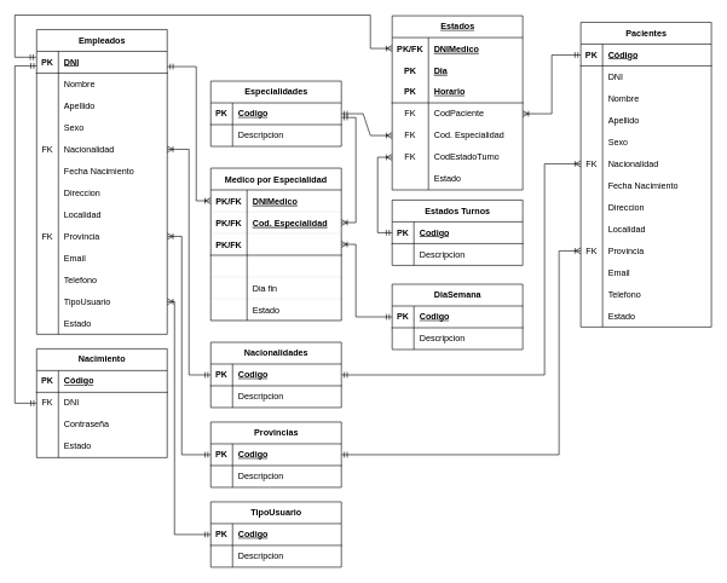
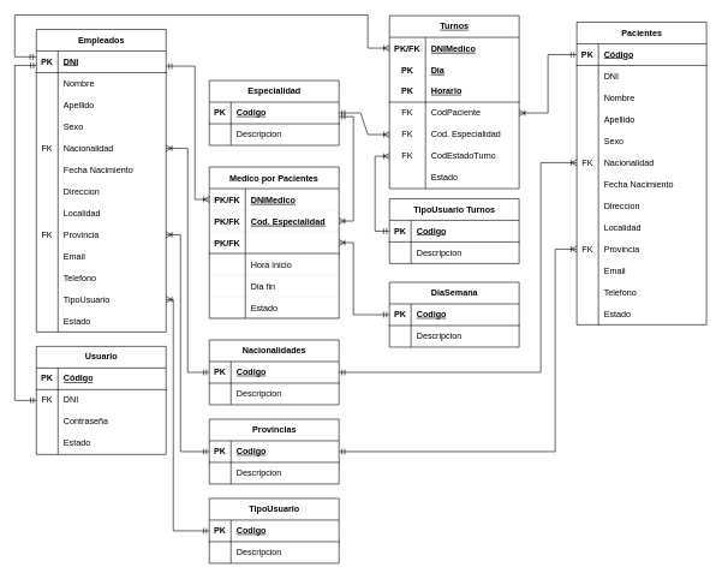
- <mxCell id="56" value="Estados" style="shape=table;startSize=30;container=1;collapsible=1;childLayout=tableLayout;fixedRows=1;rowLines=0;fontStyle=5;align=center;resizeLast=1;html=1;" parent="1" vertex="1"><mxGeometry x="540" y="21" width="180" height="240" as="geometry" /></mxCell>
+ <mxCell id="56" value="Turnos" style="shape=table;startSize=30;container=1;collapsible=1;childLayout=tableLayout;fixedRows=1;rowLines=0;fontStyle=5;align=center;resizeLast=1;html=1;" parent="1" vertex="1"><mxGeometry x="540" y="21" width="180" height="240" as="geometry" /></mxCell>
- <mxCell id="49" value="Especialidades" style="shape=table;startSize=30;container=1;collapsible=1;childLayout=tableLayout;fixedRows=1;rowLines=0;fontStyle=1;align=center;resizeLast=1;html=1;" parent="1" vertex="1"><mxGeometry x="290" y="111" width="180" height="90" as="geometry" /></mxCell>
+ <mxCell id="49" value="Especialidad" style="shape=table;startSize=30;container=1;collapsible=1;childLayout=tableLayout;fixedRows=1;rowLines=0;fontStyle=1;align=center;resizeLast=1;html=1;" parent="1" vertex="1"><mxGeometry x="290" y="111" width="180" height="90" as="geometry" /></mxCell>
- <mxCell id="161" value="Medico por Especialidad" style="shape=table;startSize=30;container=1;collapsible=1;childLayout=tableLayout;fixedRows=1;rowLines=0;fontStyle=1;align=center;resizeLast=1;" vertex="1" parent="1"><mxGeometry x="290" y="231" width="180.0" height="210" as="geometry" /></mxCell>
+ <mxCell id="161" value="Medico por Pacientes" style="shape=table;startSize=30;container=1;collapsible=1;childLayout=tableLayout;fixedRows=1;rowLines=0;fontStyle=1;align=center;resizeLast=1;" vertex="1" parent="1"><mxGeometry x="290" y="231" width="180.0" height="210" as="geometry" /></mxCell>
- <mxCell id="78" value="Estados Turnos" style="shape=table;startSize=30;container=1;collapsible=1;childLayout=tableLayout;fixedRows=1;rowLines=0;fontStyle=1;align=center;resizeLast=1;html=1;" parent="1" vertex="1"><mxGeometry x="540" y="275" width="180" height="90" as="geometry" /></mxCell>
+ <mxCell id="78" value="TipoUsuario Turnos" style="shape=table;startSize=30;container=1;collapsible=1;childLayout=tableLayout;fixedRows=1;rowLines=0;fontStyle=1;align=center;resizeLast=1;html=1;" parent="1" vertex="1"><mxGeometry x="540" y="275" width="180" height="90" as="geometry" /></mxCell>
+ <mxCell id="172" value="Hora inicio" style="shape=partialRectangle;overflow=hidden;connectable=0;fillColor=none;top=0;left=0;bottom=0;right=0;align=left;spacingLeft=6;fontStyle=0;" vertex="1" parent="170"><mxGeometry x="50" width="130.0" height="30" as="geometry"><mxRectangle width="130.0" height="30" as="alternateBounds" /></mxGeometry></mxCell>
- <mxCell id="147" value="Nacimiento" style="shape=table;startSize=30;container=1;collapsible=1;childLayout=tableLayout;fixedRows=1;rowLines=0;fontStyle=1;align=center;resizeLast=1;html=1;" parent="1" vertex="1"><mxGeometry x="50" y="480" width="180" height="150" as="geometry" /></mxCell>
+ <mxCell id="147" value="Usuario" style="shape=table;startSize=30;container=1;collapsible=1;childLayout=tableLayout;fixedRows=1;rowLines=0;fontStyle=1;align=center;resizeLast=1;html=1;" parent="1" vertex="1"><mxGeometry x="50" y="480" width="180" height="150" as="geometry" /></mxCell>
